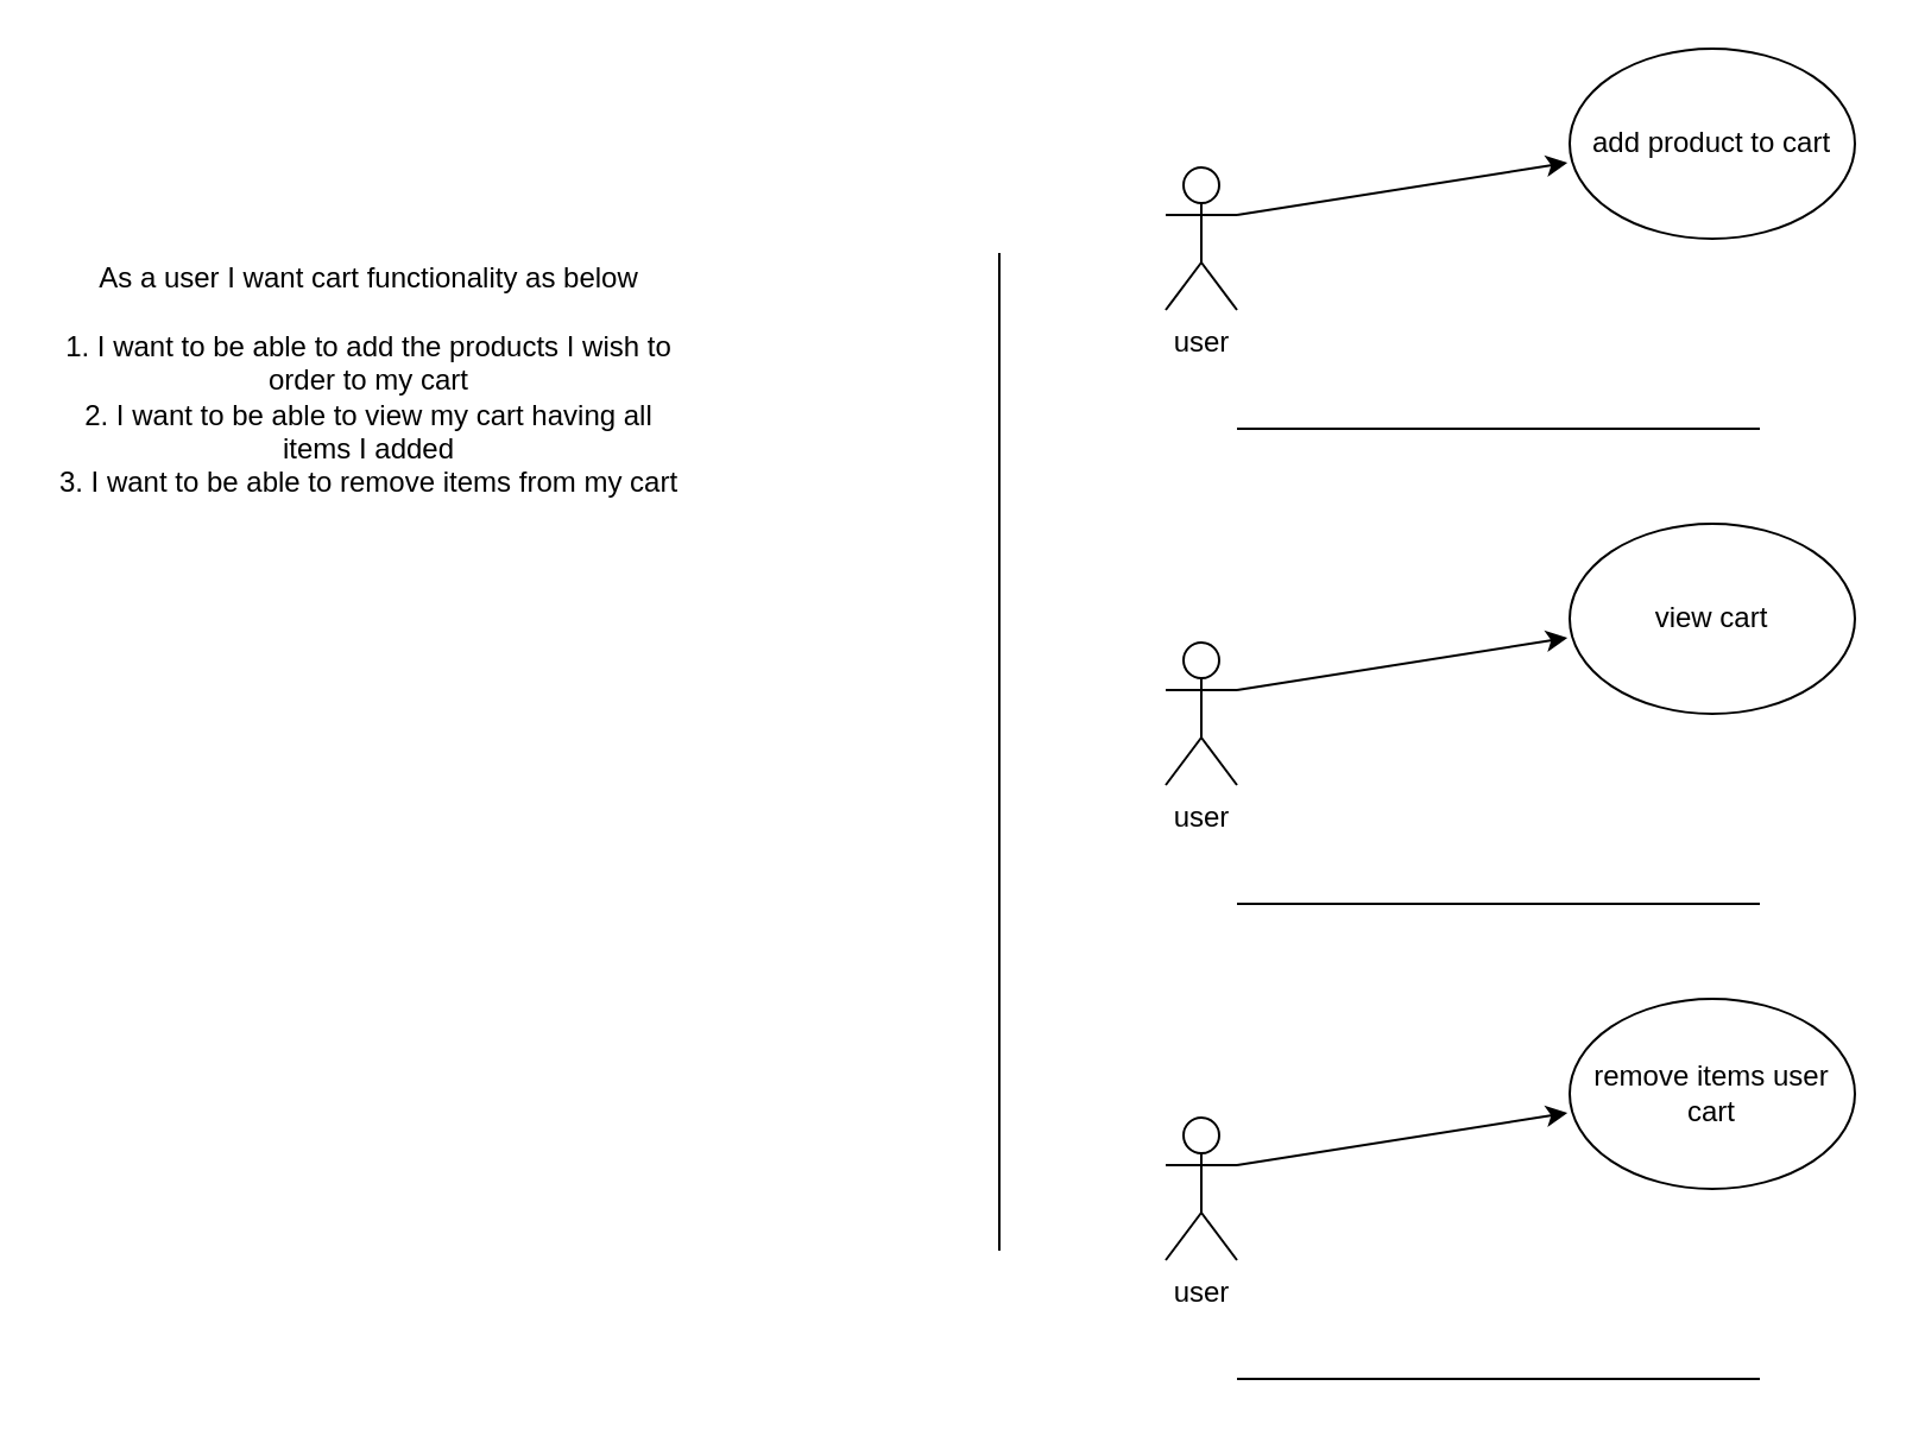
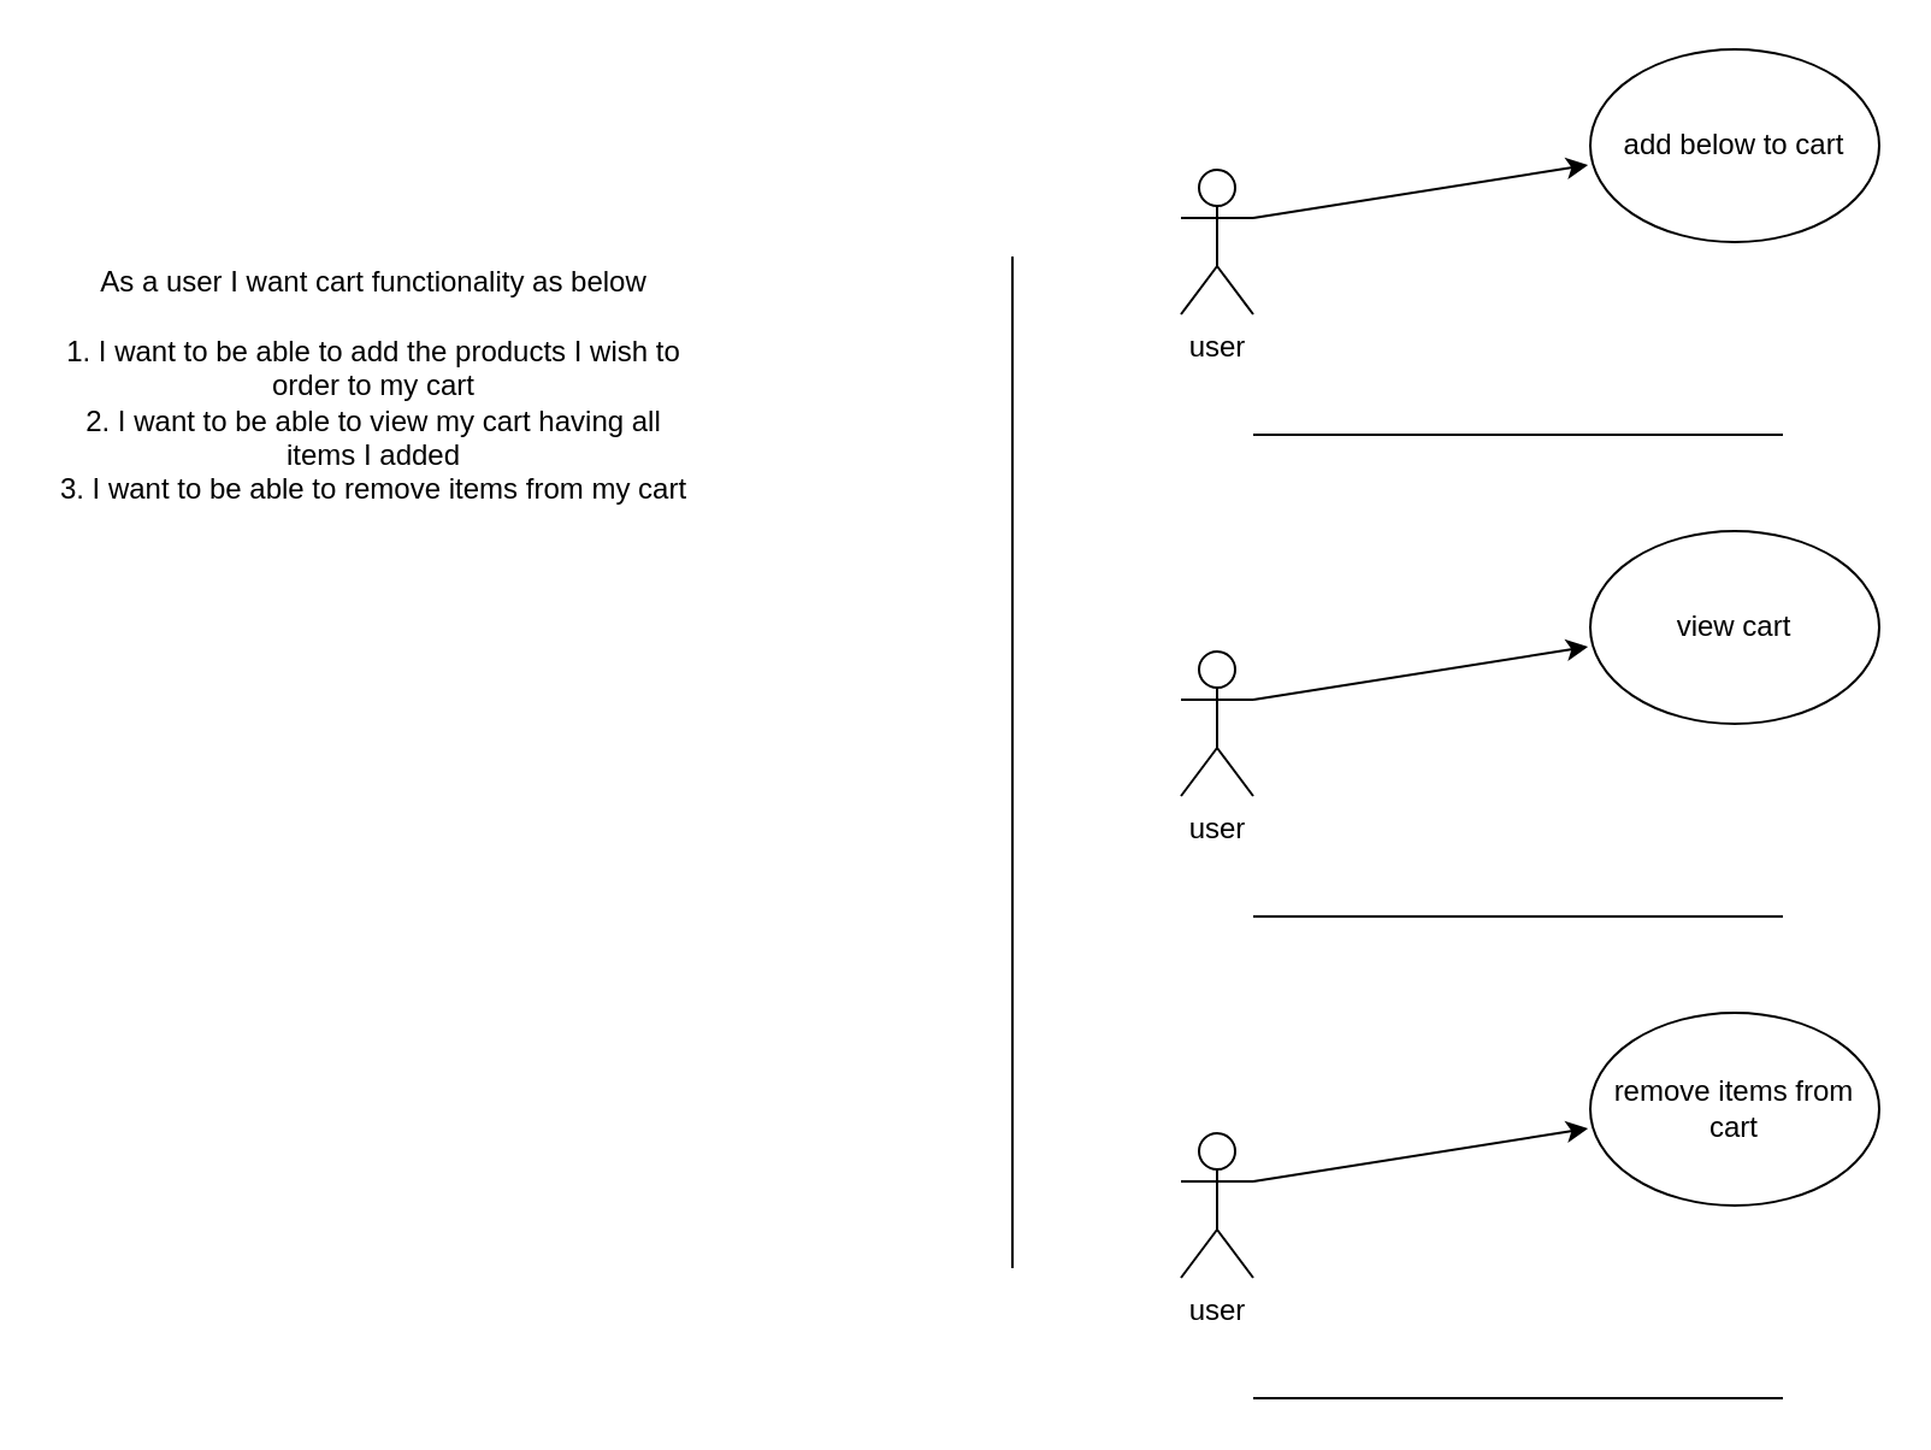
- <mxCell id="3" value="add product to cart" style="ellipse;whiteSpace=wrap;html=1;" vertex="1" parent="1"><mxGeometry x="660" y="20" width="120" height="80" as="geometry" /></mxCell>
+ <mxCell id="3" value="add below to cart" style="ellipse;whiteSpace=wrap;html=1;" vertex="1" parent="1"><mxGeometry x="660" y="20" width="120" height="80" as="geometry" /></mxCell>
- <mxCell id="11" value="remove items user cart" style="ellipse;whiteSpace=wrap;html=1;" vertex="1" parent="1"><mxGeometry x="660" y="420" width="120" height="80" as="geometry" /></mxCell>
+ <mxCell id="11" value="remove items from cart" style="ellipse;whiteSpace=wrap;html=1;" vertex="1" parent="1"><mxGeometry x="660" y="420" width="120" height="80" as="geometry" /></mxCell>
